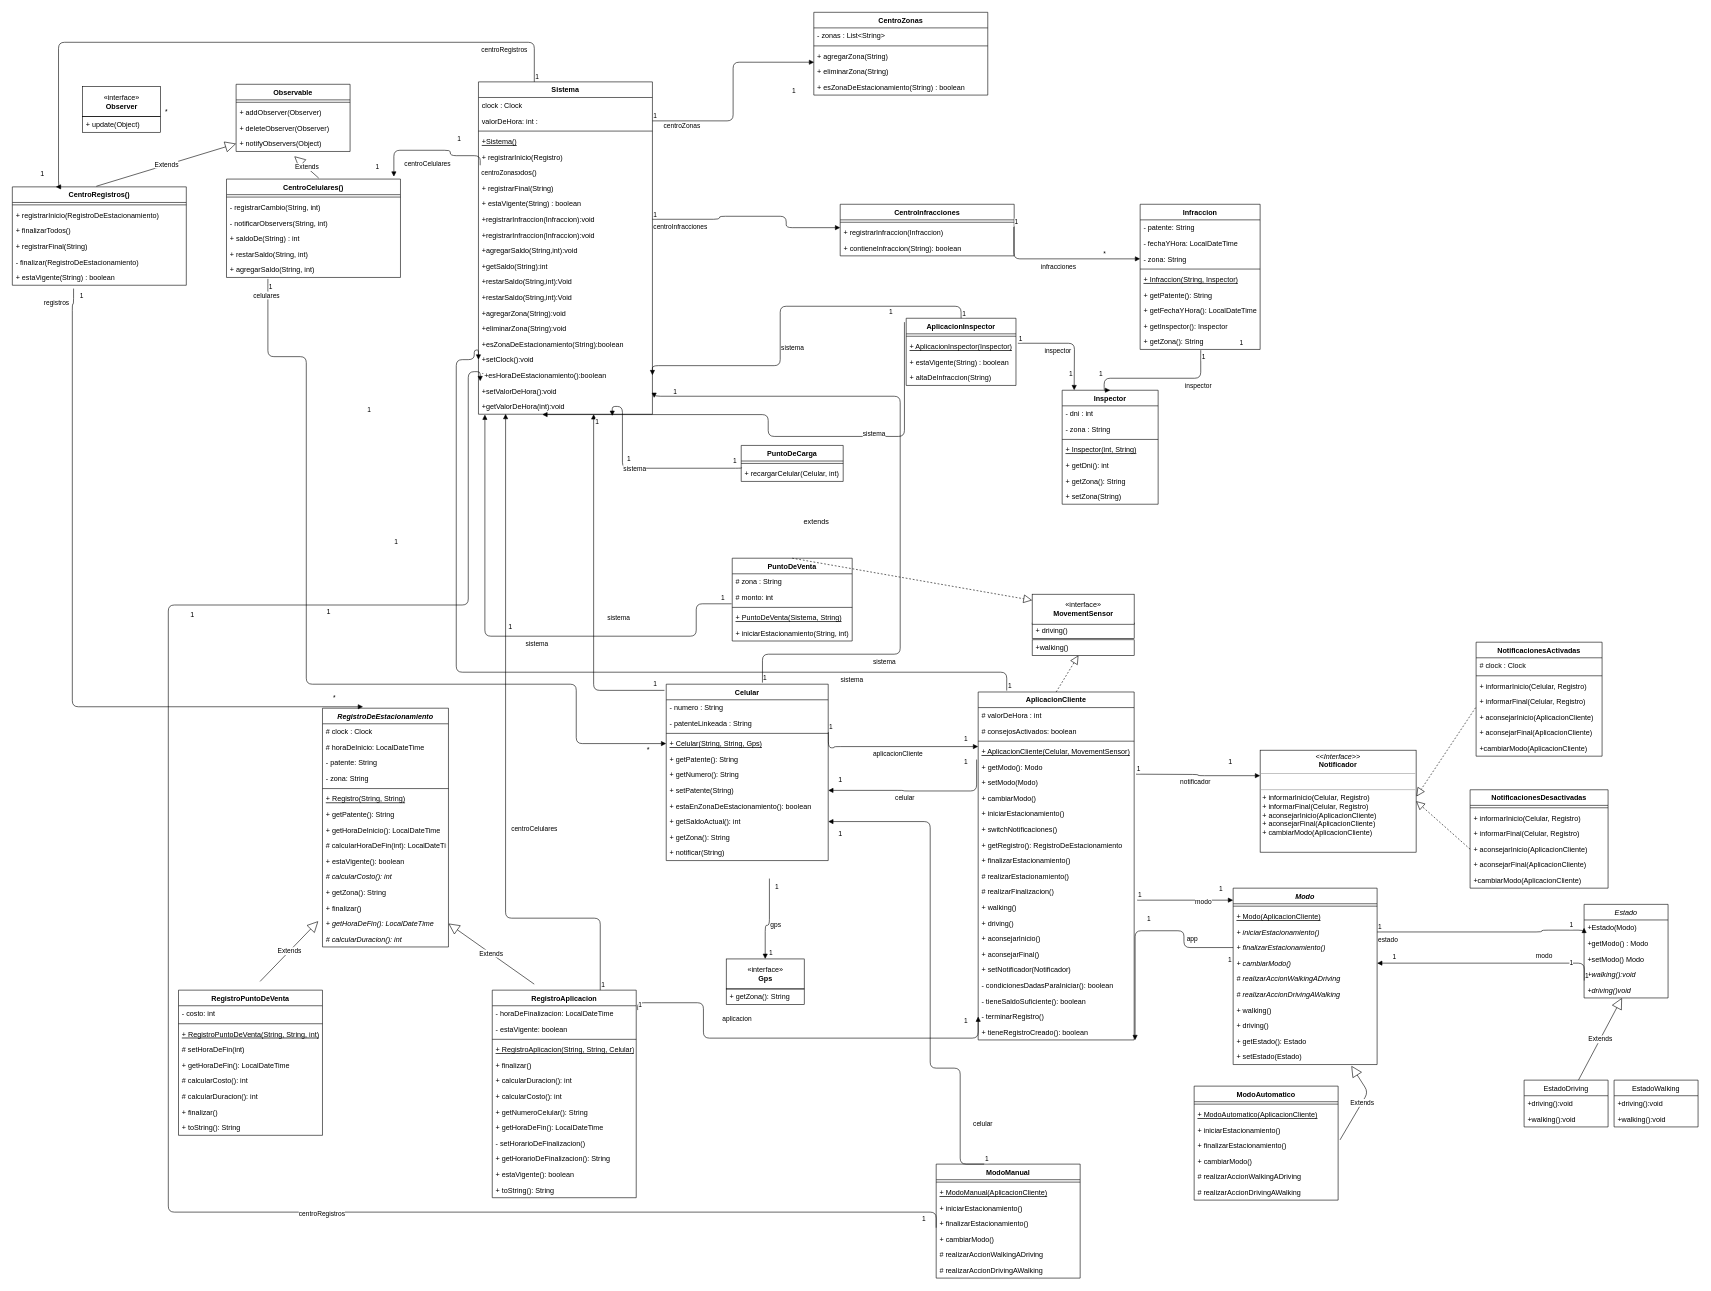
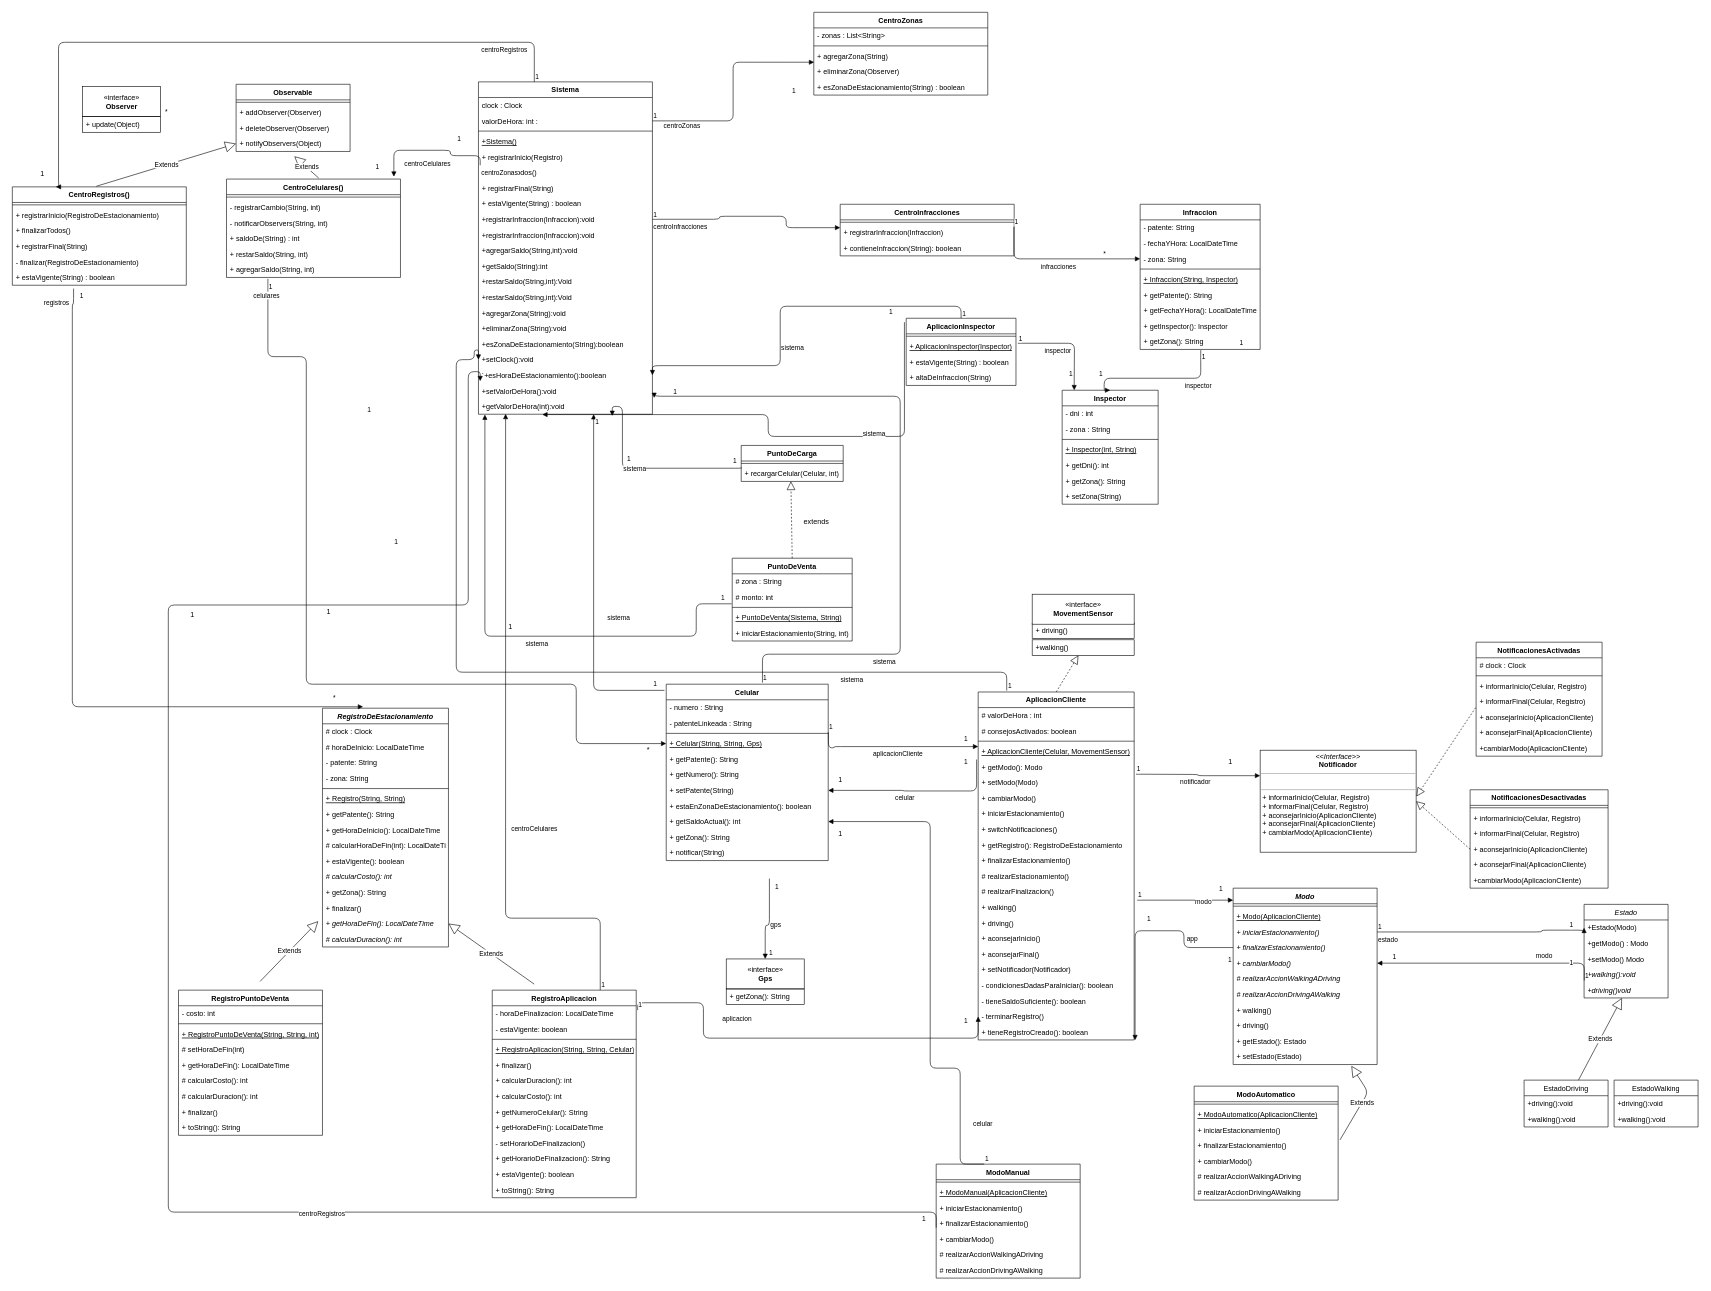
- <mxCell id="83" value="+ eliminarZona(String)" style="text;strokeColor=none;fillColor=none;align=left;verticalAlign=top;spacingLeft=4;spacingRight=4;overflow=hidden;rotatable=0;points=[[0,0.5],[1,0.5]];portConstraint=eastwest;" parent="79" vertex="1"><mxGeometry y="86" width="290" height="26" as="geometry" /></mxCell>
+ <mxCell id="83" value="+ eliminarZona(Observer)" style="text;strokeColor=none;fillColor=none;align=left;verticalAlign=top;spacingLeft=4;spacingRight=4;overflow=hidden;rotatable=0;points=[[0,0.5],[1,0.5]];portConstraint=eastwest;" parent="79" vertex="1"><mxGeometry y="86" width="290" height="26" as="geometry" /></mxCell>
- <mxCell id="186" value="" style="endArrow=block;dashed=1;endFill=0;endSize=12;html=1;fontColor=#000000;exitX=0.5;exitY=0;exitDx=0;exitDy=0;" parent="1" source="133" target="125" edge="1"><mxGeometry width="160" relative="1" as="geometry"><mxPoint x="1150" y="920" as="sourcePoint" /><mxPoint x="1310" y="920" as="targetPoint" /></mxGeometry></mxCell>
+ <mxCell id="186" value="" style="endArrow=block;dashed=1;endFill=0;endSize=12;html=1;fontColor=#000000;entryX=0.487;entryY=0.989;entryDx=0;entryDy=0;entryPerimeter=0;exitX=0.5;exitY=0;exitDx=0;exitDy=0;" parent="1" source="133" target="39" edge="1"><mxGeometry width="160" relative="1" as="geometry"><mxPoint x="1150" y="920" as="sourcePoint" /><mxPoint x="1310" y="920" as="targetPoint" /></mxGeometry></mxCell>
